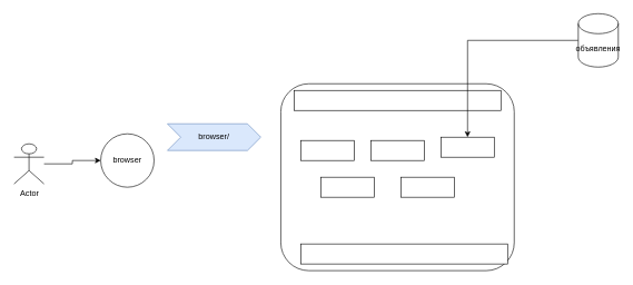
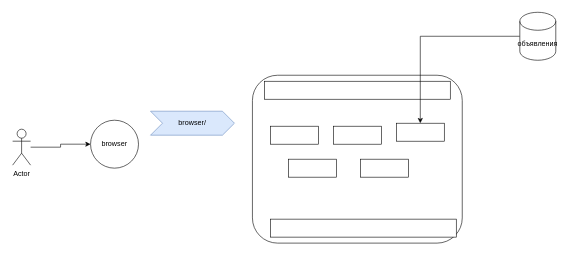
- <mxCell id="3" value="Actor" style="shape=umlActor;verticalLabelPosition=bottom;verticalAlign=top;html=1;outlineConnect=0;" parent="1" vertex="1"><mxGeometry x="20" y="215" width="45" height="60" as="geometry" /></mxCell>
+ <mxCell id="3" value="Actor" style="shape=umlActor;verticalLabelPosition=bottom;verticalAlign=top;html=1;outlineConnect=0;" parent="1" vertex="1"><mxGeometry x="20" y="215" width="30" height="60" as="geometry" /></mxCell>
